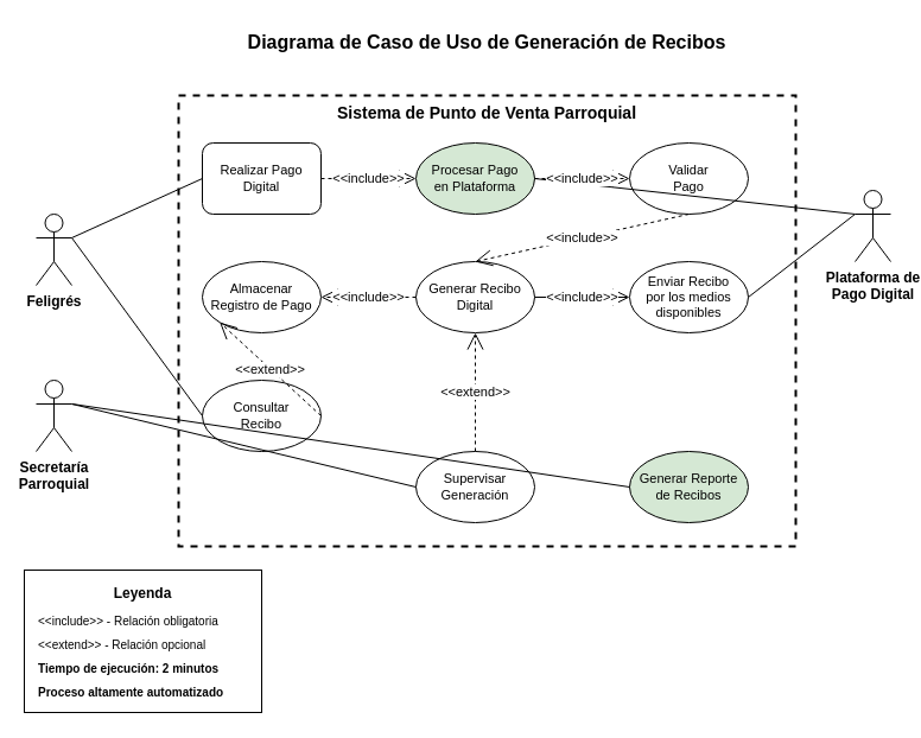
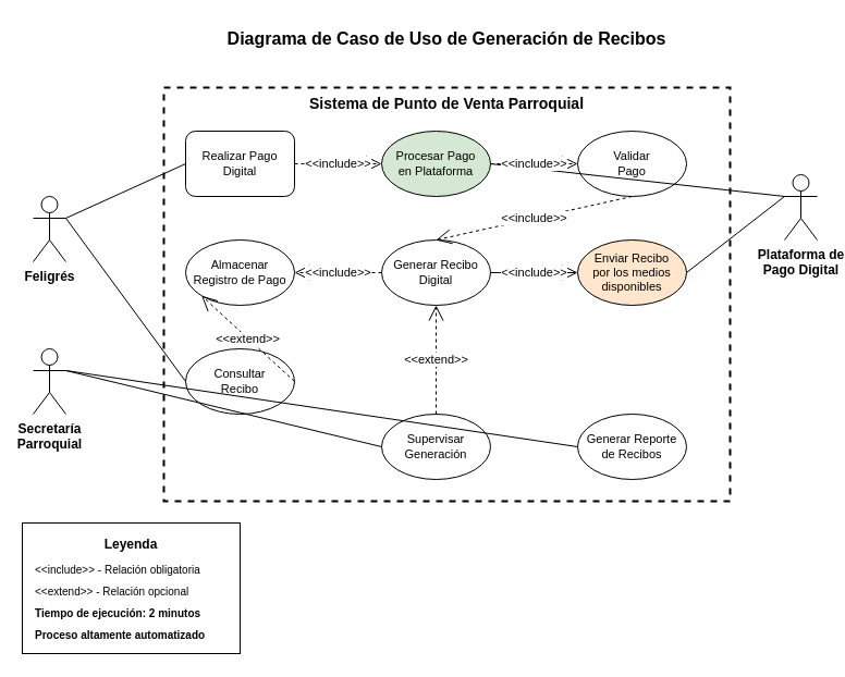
- <mxCell id="10" value="Enviar Recibo&lt;br&gt;por los medios disponibles" style="ellipse;whiteSpace=wrap;html=1;fontSize=11;" parent="1" vertex="1"><mxGeometry x="530" y="220" width="100" height="60" as="geometry" /></mxCell>
+ <mxCell id="10" value="Enviar Recibo&lt;br&gt;por los medios disponibles" style="ellipse;whiteSpace=wrap;html=1;fontSize=11;fillColor=#ffe6cc;" parent="1" vertex="1"><mxGeometry x="530" y="220" width="100" height="60" as="geometry" /></mxCell>
- <mxCell id="14" value="Generar Reporte&#10;de Recibos" style="ellipse;whiteSpace=wrap;html=1;fontSize=11;fillColor=#d5e8d4;" parent="1" vertex="1"><mxGeometry x="530" y="380" width="100" height="60" as="geometry" /></mxCell>
+ <mxCell id="14" value="Generar Reporte&#10;de Recibos" style="ellipse;whiteSpace=wrap;html=1;fontSize=11;" parent="1" vertex="1"><mxGeometry x="530" y="380" width="100" height="60" as="geometry" /></mxCell>
